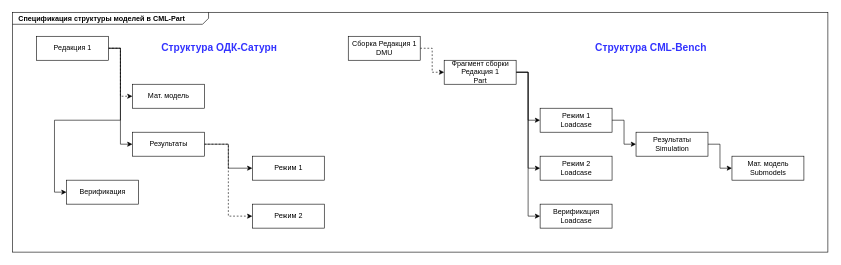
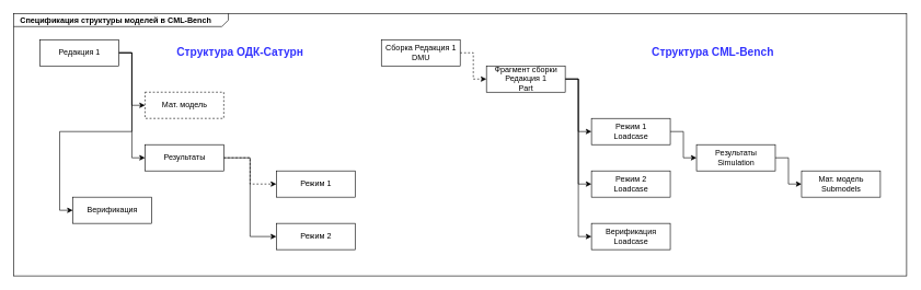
- <mxCell id="2" value="&lt;p style=&quot;margin: 0px ; margin-top: 4px ; margin-left: 10px ; text-align: left&quot;&gt;&lt;b&gt;Спецификация структуры моделей в CML-Part&lt;/b&gt;&lt;/p&gt;" style="html=1;strokeWidth=1;shape=mxgraph.sysml.package;html=1;overflow=fill;whiteSpace=wrap;fillColor=none;gradientColor=none;fontSize=12;align=center;labelX=327.64;" parent="1" vertex="1"><mxGeometry x="20" y="20" width="1360" height="400" as="geometry" /></mxCell>
+ <mxCell id="2" value="&lt;p style=&quot;margin: 0px ; margin-top: 4px ; margin-left: 10px ; text-align: left&quot;&gt;&lt;b&gt;Спецификация структуры моделей в CML-Bench&lt;/b&gt;&lt;/p&gt;" style="html=1;strokeWidth=1;shape=mxgraph.sysml.package;html=1;overflow=fill;whiteSpace=wrap;fillColor=none;gradientColor=none;fontSize=12;align=center;labelX=327.64;" parent="1" vertex="1"><mxGeometry x="20" y="20" width="1360" height="400" as="geometry" /></mxCell>
- <mxCell id="3" style="edgeStyle=orthogonalEdgeStyle;rounded=0;orthogonalLoop=1;jettySize=auto;html=1;exitX=1;exitY=0.5;exitDx=0;exitDy=0;entryX=0;entryY=0.5;entryDx=0;entryDy=0;dashed=1;" edge="1" parent="1" source="6" target="7"><mxGeometry relative="1" as="geometry" /></mxCell>
+ <mxCell id="3" style="edgeStyle=orthogonalEdgeStyle;rounded=0;orthogonalLoop=1;jettySize=auto;html=1;exitX=1;exitY=0.5;exitDx=0;exitDy=0;entryX=0;entryY=0.5;entryDx=0;entryDy=0;" edge="1" parent="1" source="6" target="7"><mxGeometry relative="1" as="geometry" /></mxCell>
- <mxCell id="7" value="Мат. модель" style="html=1;" vertex="1" parent="1"><mxGeometry x="220" y="140" width="120" height="40" as="geometry" /></mxCell>
+ <mxCell id="7" value="Мат. модель" style="html=1;dashed=1;" vertex="1" parent="1"><mxGeometry x="220" y="140" width="120" height="40" as="geometry" /></mxCell>
- <mxCell id="8" style="edgeStyle=orthogonalEdgeStyle;rounded=0;orthogonalLoop=1;jettySize=auto;html=1;exitX=1;exitY=0.5;exitDx=0;exitDy=0;entryX=0;entryY=0.5;entryDx=0;entryDy=0;" edge="1" parent="1" source="10" target="12"><mxGeometry relative="1" as="geometry" /></mxCell>
+ <mxCell id="8" style="edgeStyle=orthogonalEdgeStyle;rounded=0;orthogonalLoop=1;jettySize=auto;html=1;exitX=1;exitY=0.5;exitDx=0;exitDy=0;entryX=0;entryY=0.5;entryDx=0;entryDy=0;dashed=1;" edge="1" parent="1" source="10" target="12"><mxGeometry relative="1" as="geometry" /></mxCell>
- <mxCell id="9" style="edgeStyle=orthogonalEdgeStyle;rounded=0;orthogonalLoop=1;jettySize=auto;html=1;exitX=1;exitY=0.5;exitDx=0;exitDy=0;entryX=0;entryY=0.5;entryDx=0;entryDy=0;dashed=1;" edge="1" parent="1" source="10" target="13"><mxGeometry relative="1" as="geometry" /></mxCell>
+ <mxCell id="9" style="edgeStyle=orthogonalEdgeStyle;rounded=0;orthogonalLoop=1;jettySize=auto;html=1;exitX=1;exitY=0.5;exitDx=0;exitDy=0;entryX=0;entryY=0.5;entryDx=0;entryDy=0;" edge="1" parent="1" source="10" target="13"><mxGeometry relative="1" as="geometry" /></mxCell>
